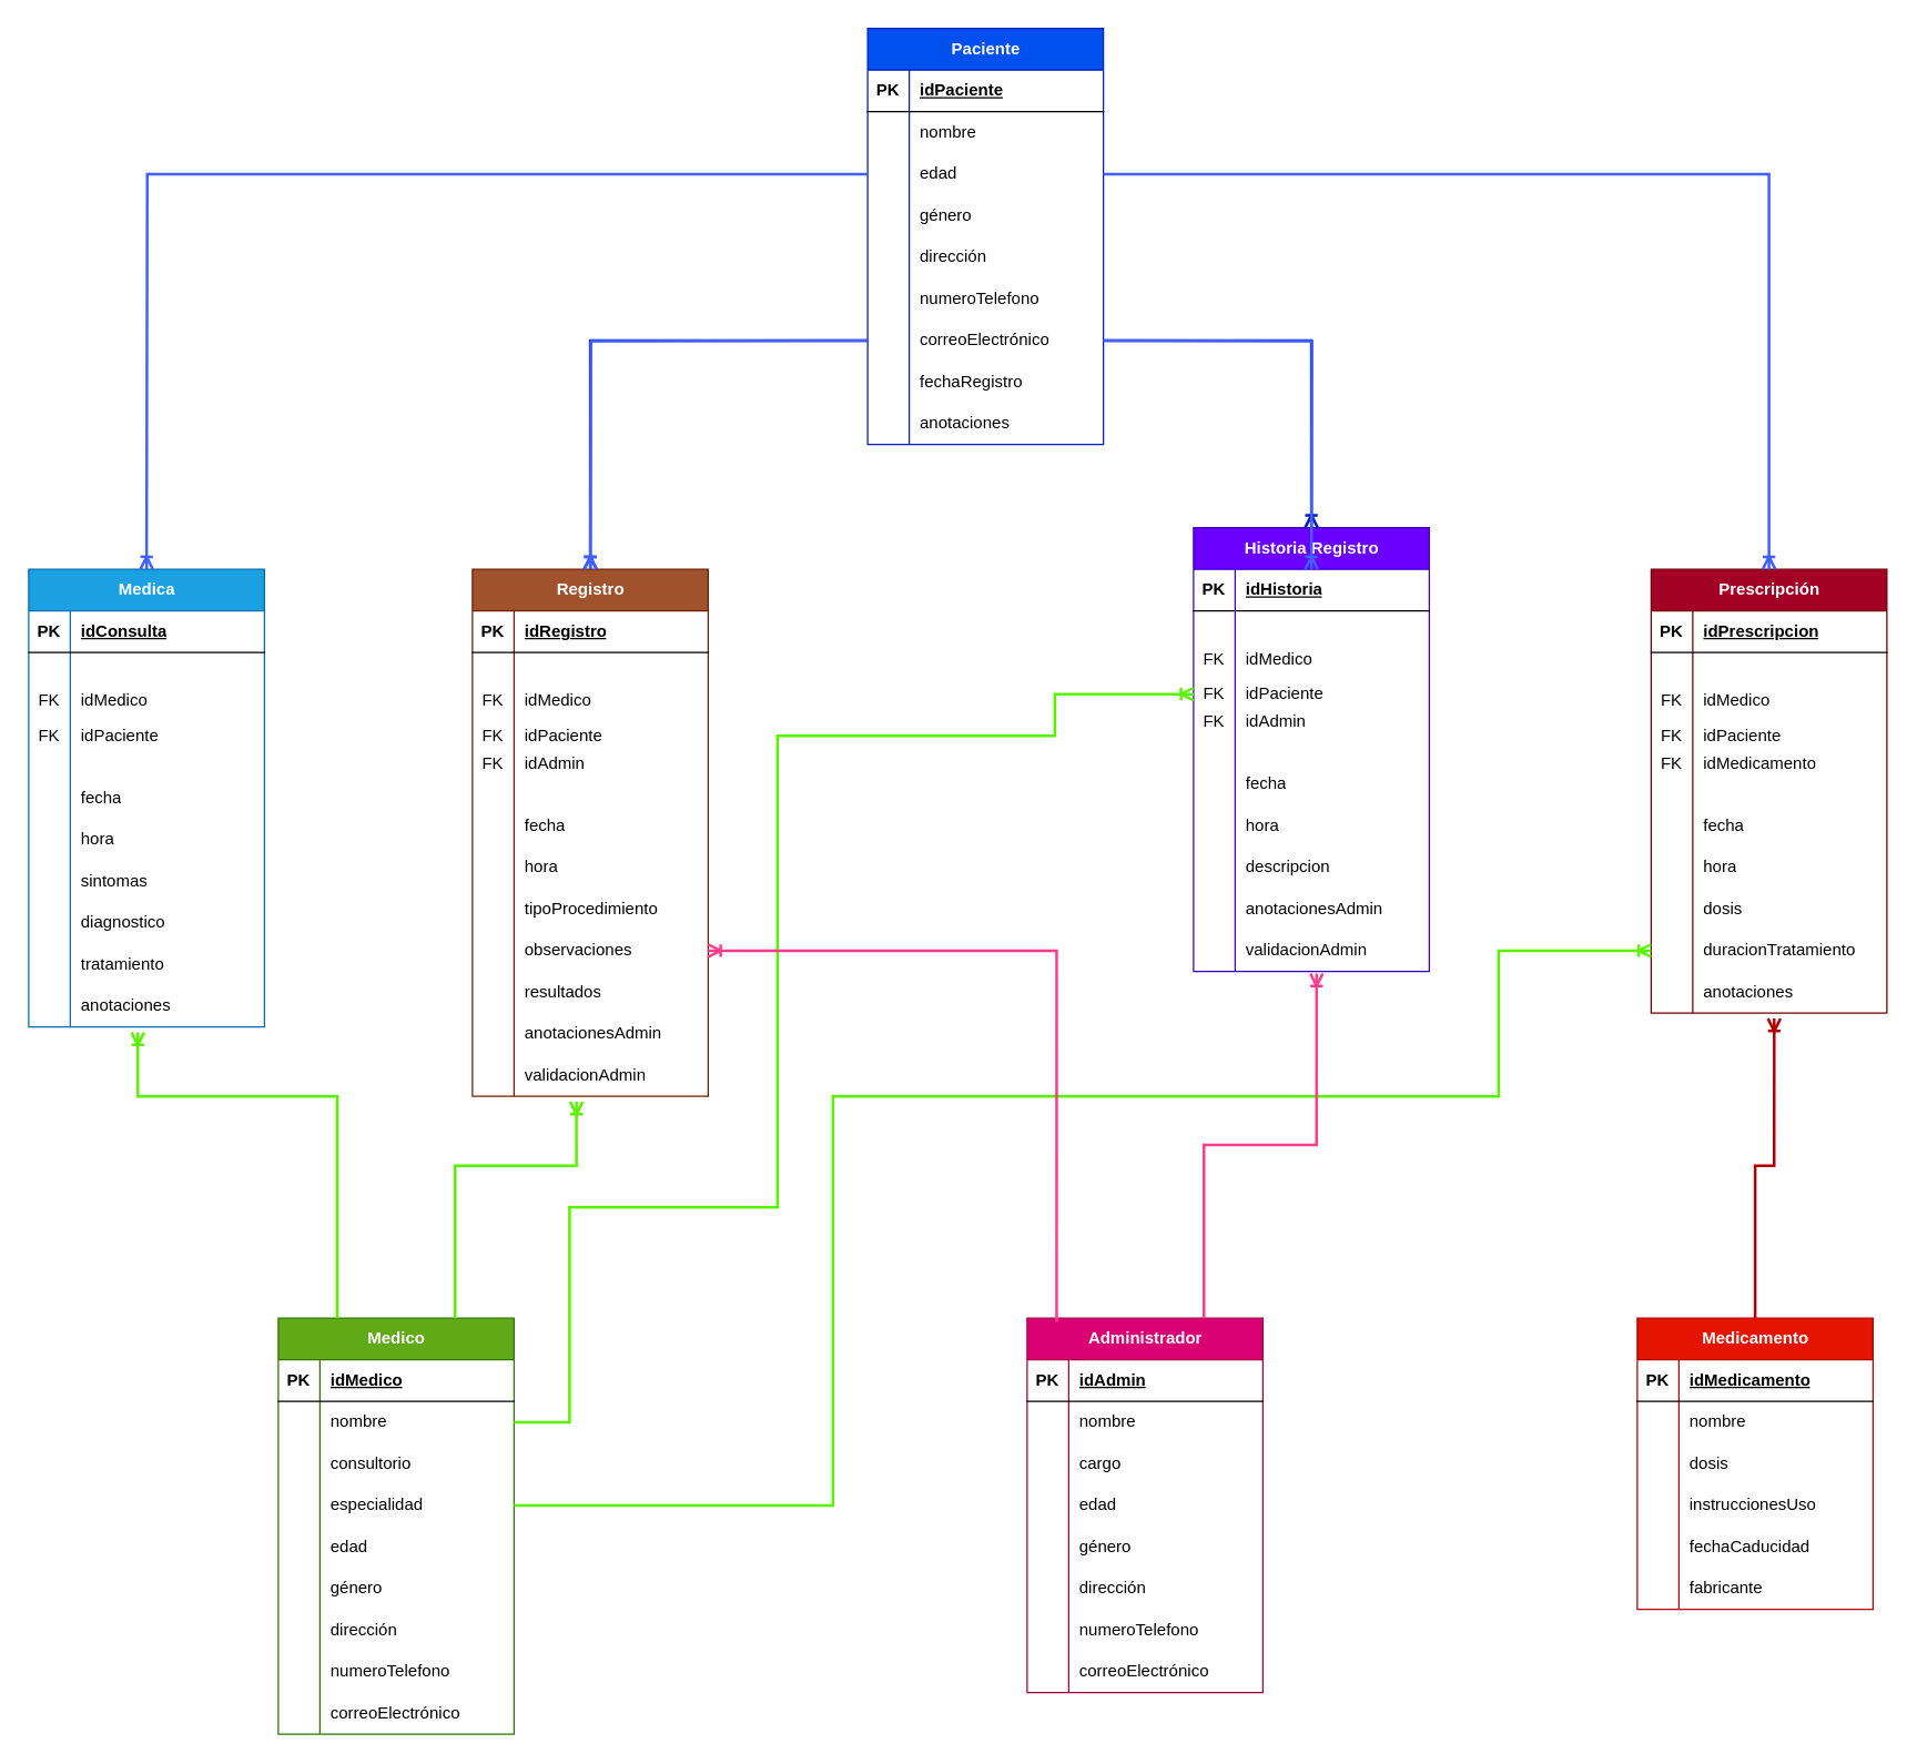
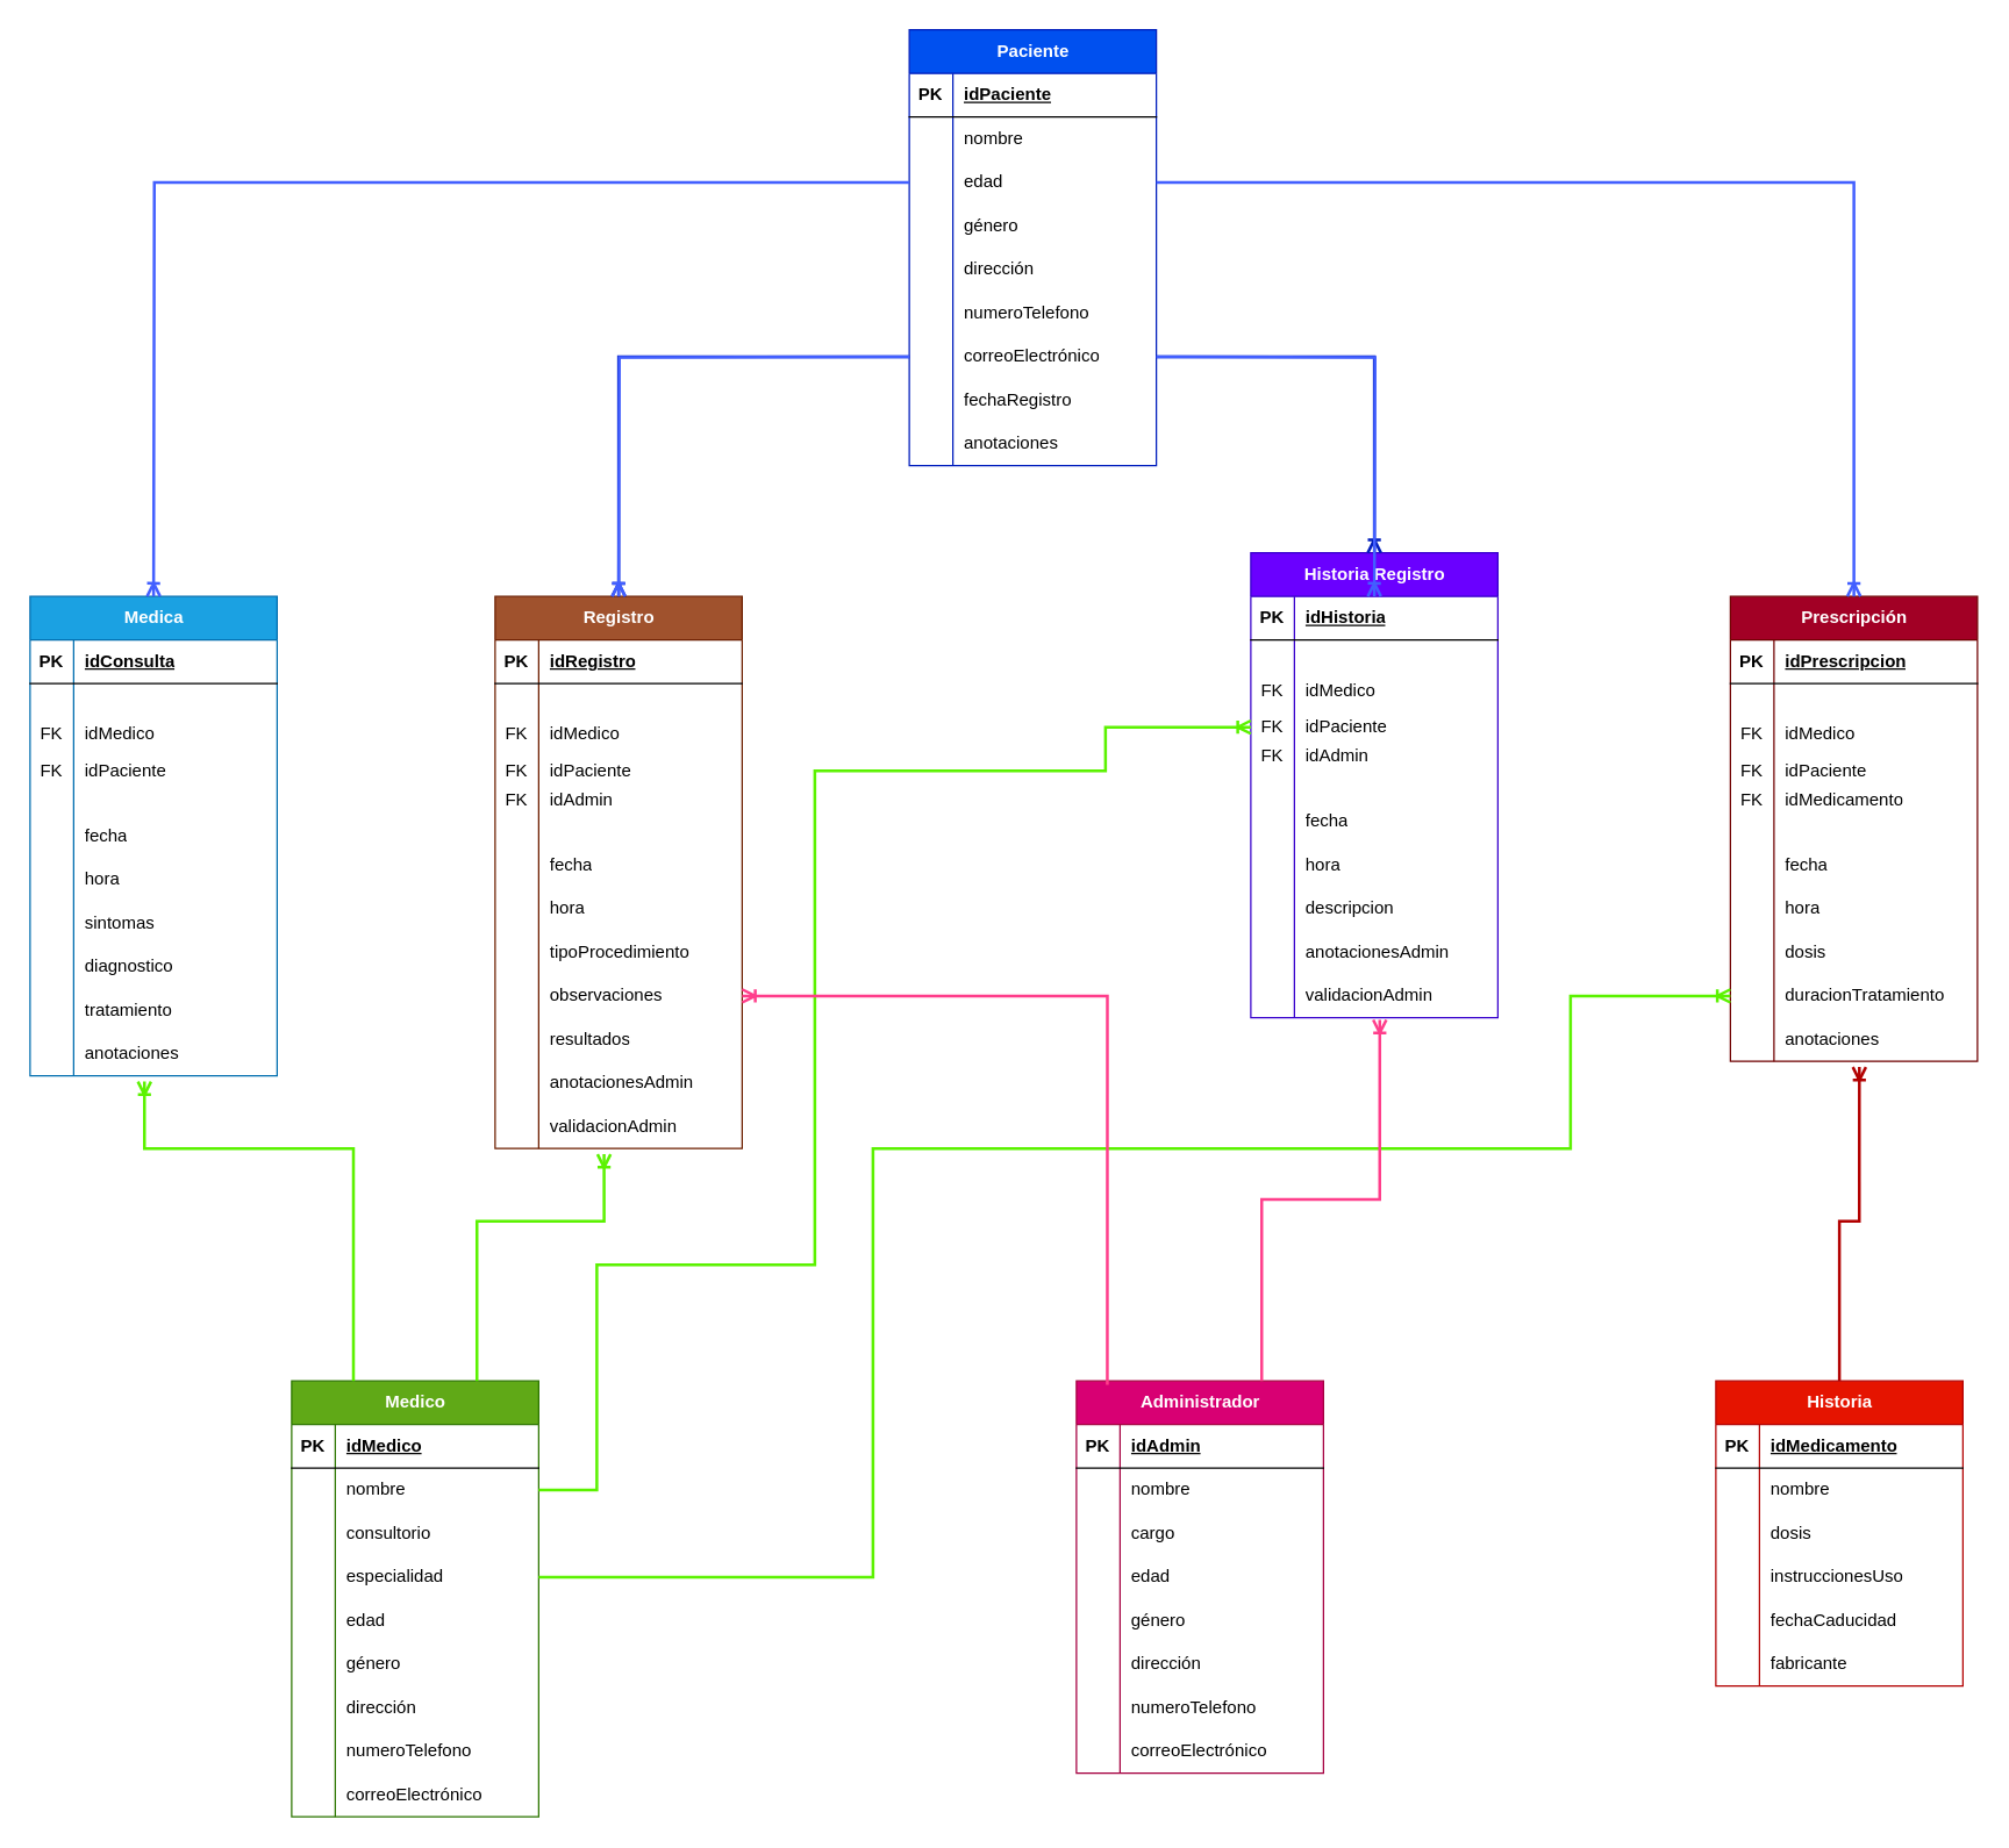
- <mxCell id="123" value="Medicamento" style="shape=table;startSize=30;container=1;collapsible=1;childLayout=tableLayout;fixedRows=1;rowLines=0;fontStyle=1;align=center;resizeLast=1;html=1;fillColor=#e51400;fontColor=#ffffff;strokeColor=#B20000;" vertex="1" parent="1"><mxGeometry x="1180" y="950" width="170" height="210" as="geometry" /></mxCell>
+ <mxCell id="123" value="Historia" style="shape=table;startSize=30;container=1;collapsible=1;childLayout=tableLayout;fixedRows=1;rowLines=0;fontStyle=1;align=center;resizeLast=1;html=1;fillColor=#e51400;fontColor=#ffffff;strokeColor=#B20000;" vertex="1" parent="1"><mxGeometry x="1180" y="950" width="170" height="210" as="geometry" /></mxCell>
